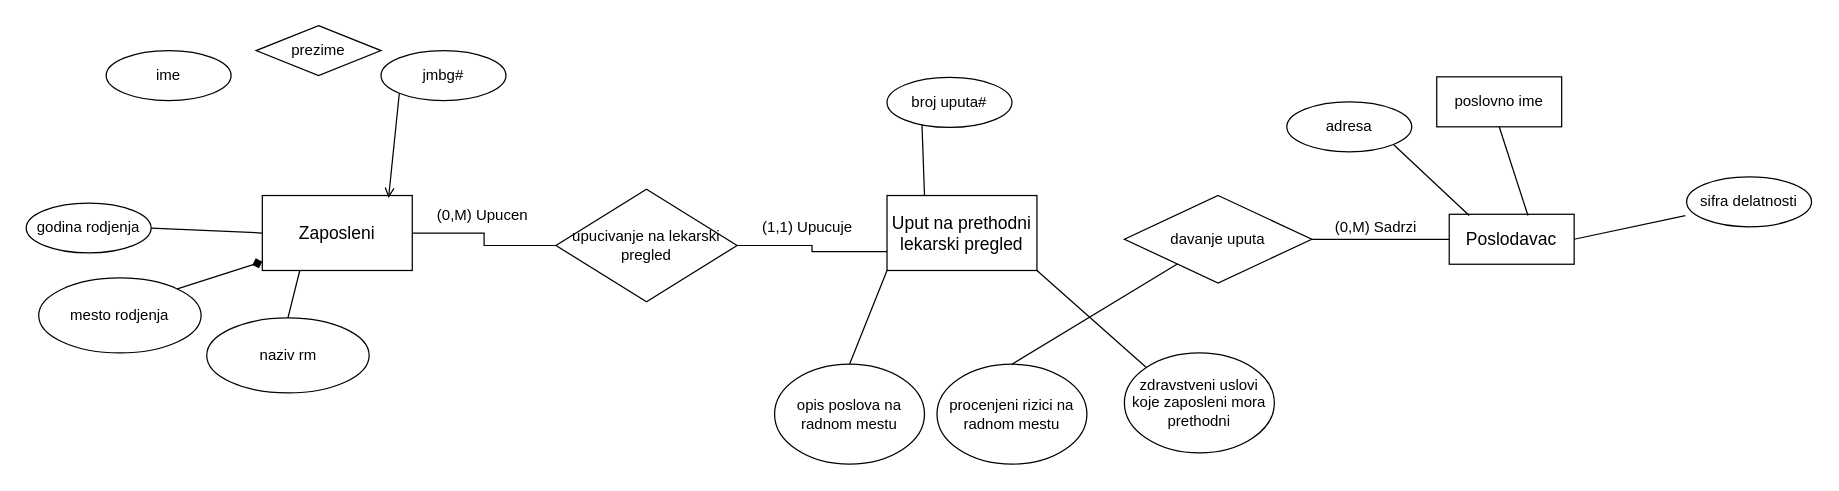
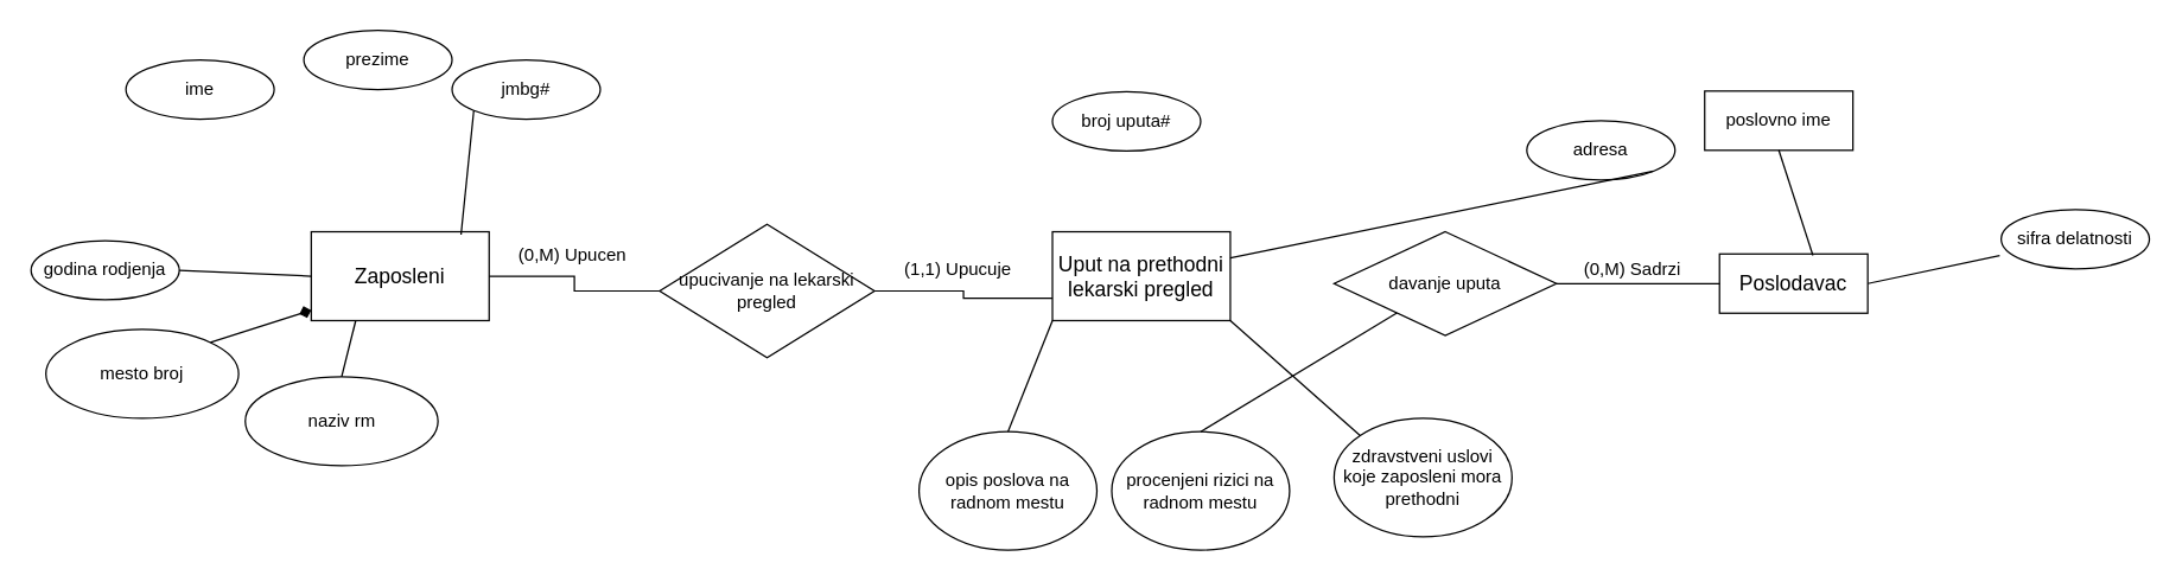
- <mxCell id="25" value="prezime" style="rhombus;whiteSpace=wrap;html=1;align=center;" parent="1" vertex="1"><mxGeometry x="204" y="20" width="100" height="40" as="geometry" /></mxCell>
+ <mxCell id="25" value="prezime" style="ellipse;whiteSpace=wrap;html=1;align=center;" parent="1" vertex="1"><mxGeometry x="204" y="20" width="100" height="40" as="geometry" /></mxCell>
- <mxCell id="13" value="" style="endArrow=none;html=1;rounded=0;entryX=0.25;entryY=0;entryDx=0;entryDy=0;exitX=0.28;exitY=0.95;exitDx=0;exitDy=0;exitPerimeter=0;" parent="1" source="12" target="3" edge="1"><mxGeometry width="50" height="50" relative="1" as="geometry"><mxPoint x="779" y="300.5" as="sourcePoint" /><mxPoint x="729" y="140.5" as="targetPoint" /></mxGeometry></mxCell>
- <mxCell id="9" value="" style="endArrow=none;html=1;rounded=0;entryX=0.16;entryY=0.025;entryDx=0;entryDy=0;exitX=1;exitY=1;exitDx=0;exitDy=0;entryPerimeter=0;" parent="1" source="8" target="4" edge="1"><mxGeometry width="50" height="50" relative="1" as="geometry"><mxPoint x="1189" y="311" as="sourcePoint" /><mxPoint x="1244" y="259" as="targetPoint" /></mxGeometry></mxCell>
+ <mxCell id="9" value="" style="endArrow=none;html=1;rounded=0;exitX=1;exitY=1;exitDx=0;exitDy=0;" parent="1" source="8" target="3" edge="1"><mxGeometry width="50" height="50" relative="1" as="geometry"><mxPoint x="1189" y="311" as="sourcePoint" /><mxPoint x="1244" y="259" as="targetPoint" /></mxGeometry></mxCell>
- <mxCell id="24" value="" style="endArrow=open;html=1;rounded=0;entryX=0.842;entryY=0.033;entryDx=0;entryDy=0;exitX=0;exitY=1;exitDx=0;exitDy=0;entryPerimeter=0;" parent="1" source="23" target="16" edge="1"><mxGeometry width="50" height="50" relative="1" as="geometry"><mxPoint x="204" y="200" as="sourcePoint" /><mxPoint x="304" y="132" as="targetPoint" /></mxGeometry></mxCell>
+ <mxCell id="24" value="" style="endArrow=none;html=1;rounded=0;entryX=0.842;entryY=0.033;entryDx=0;entryDy=0;exitX=0;exitY=1;exitDx=0;exitDy=0;entryPerimeter=0;" parent="1" source="23" target="16" edge="1"><mxGeometry width="50" height="50" relative="1" as="geometry"><mxPoint x="204" y="200" as="sourcePoint" /><mxPoint x="304" y="132" as="targetPoint" /></mxGeometry></mxCell>
- <mxCell id="26" value="mesto rodjenja" style="ellipse;whiteSpace=wrap;html=1;align=center;" parent="1" vertex="1"><mxGeometry x="30" y="222" width="130" height="60" as="geometry" /></mxCell>
+ <mxCell id="26" value="mesto broj" style="ellipse;whiteSpace=wrap;html=1;align=center;" parent="1" vertex="1"><mxGeometry x="30" y="222" width="130" height="60" as="geometry" /></mxCell>
